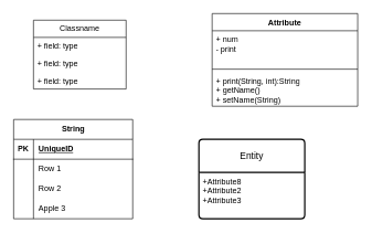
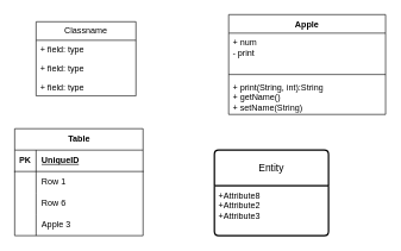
- <mxCell id="6" value="Attribute" style="swimlane;fontStyle=1;align=center;verticalAlign=top;childLayout=stackLayout;horizontal=1;startSize=26;horizontalStack=0;resizeParent=1;resizeParentMax=0;resizeLast=0;collapsible=1;marginBottom=0;whiteSpace=wrap;html=1;" vertex="1" parent="1"><mxGeometry x="320" y="20" width="220" height="140" as="geometry" /></mxCell>
+ <mxCell id="6" value="Apple" style="swimlane;fontStyle=1;align=center;verticalAlign=top;childLayout=stackLayout;horizontal=1;startSize=26;horizontalStack=0;resizeParent=1;resizeParentMax=0;resizeLast=0;collapsible=1;marginBottom=0;whiteSpace=wrap;html=1;" vertex="1" parent="1"><mxGeometry x="320" y="20" width="220" height="140" as="geometry" /></mxCell>
- <mxCell id="10" value="String" style="shape=table;startSize=30;container=1;collapsible=1;childLayout=tableLayout;fixedRows=1;rowLines=0;fontStyle=1;align=center;resizeLast=1;html=1;" vertex="1" parent="1"><mxGeometry x="20" y="180" width="180" height="150" as="geometry" /></mxCell>
+ <mxCell id="10" value="Table" style="shape=table;startSize=30;container=1;collapsible=1;childLayout=tableLayout;fixedRows=1;rowLines=0;fontStyle=1;align=center;resizeLast=1;html=1;" vertex="1" parent="1"><mxGeometry x="20" y="180" width="180" height="150" as="geometry" /></mxCell>
- <mxCell id="19" value="Row 2" style="shape=partialRectangle;connectable=0;fillColor=none;top=0;left=0;bottom=0;right=0;align=left;spacingLeft=6;overflow=hidden;whiteSpace=wrap;html=1;" vertex="1" parent="17"><mxGeometry x="30" width="150" height="30" as="geometry"><mxRectangle width="150" height="30" as="alternateBounds" /></mxGeometry></mxCell>
+ <mxCell id="19" value="Row 6" style="shape=partialRectangle;connectable=0;fillColor=none;top=0;left=0;bottom=0;right=0;align=left;spacingLeft=6;overflow=hidden;whiteSpace=wrap;html=1;" vertex="1" parent="17"><mxGeometry x="30" width="150" height="30" as="geometry"><mxRectangle width="150" height="30" as="alternateBounds" /></mxGeometry></mxCell>
